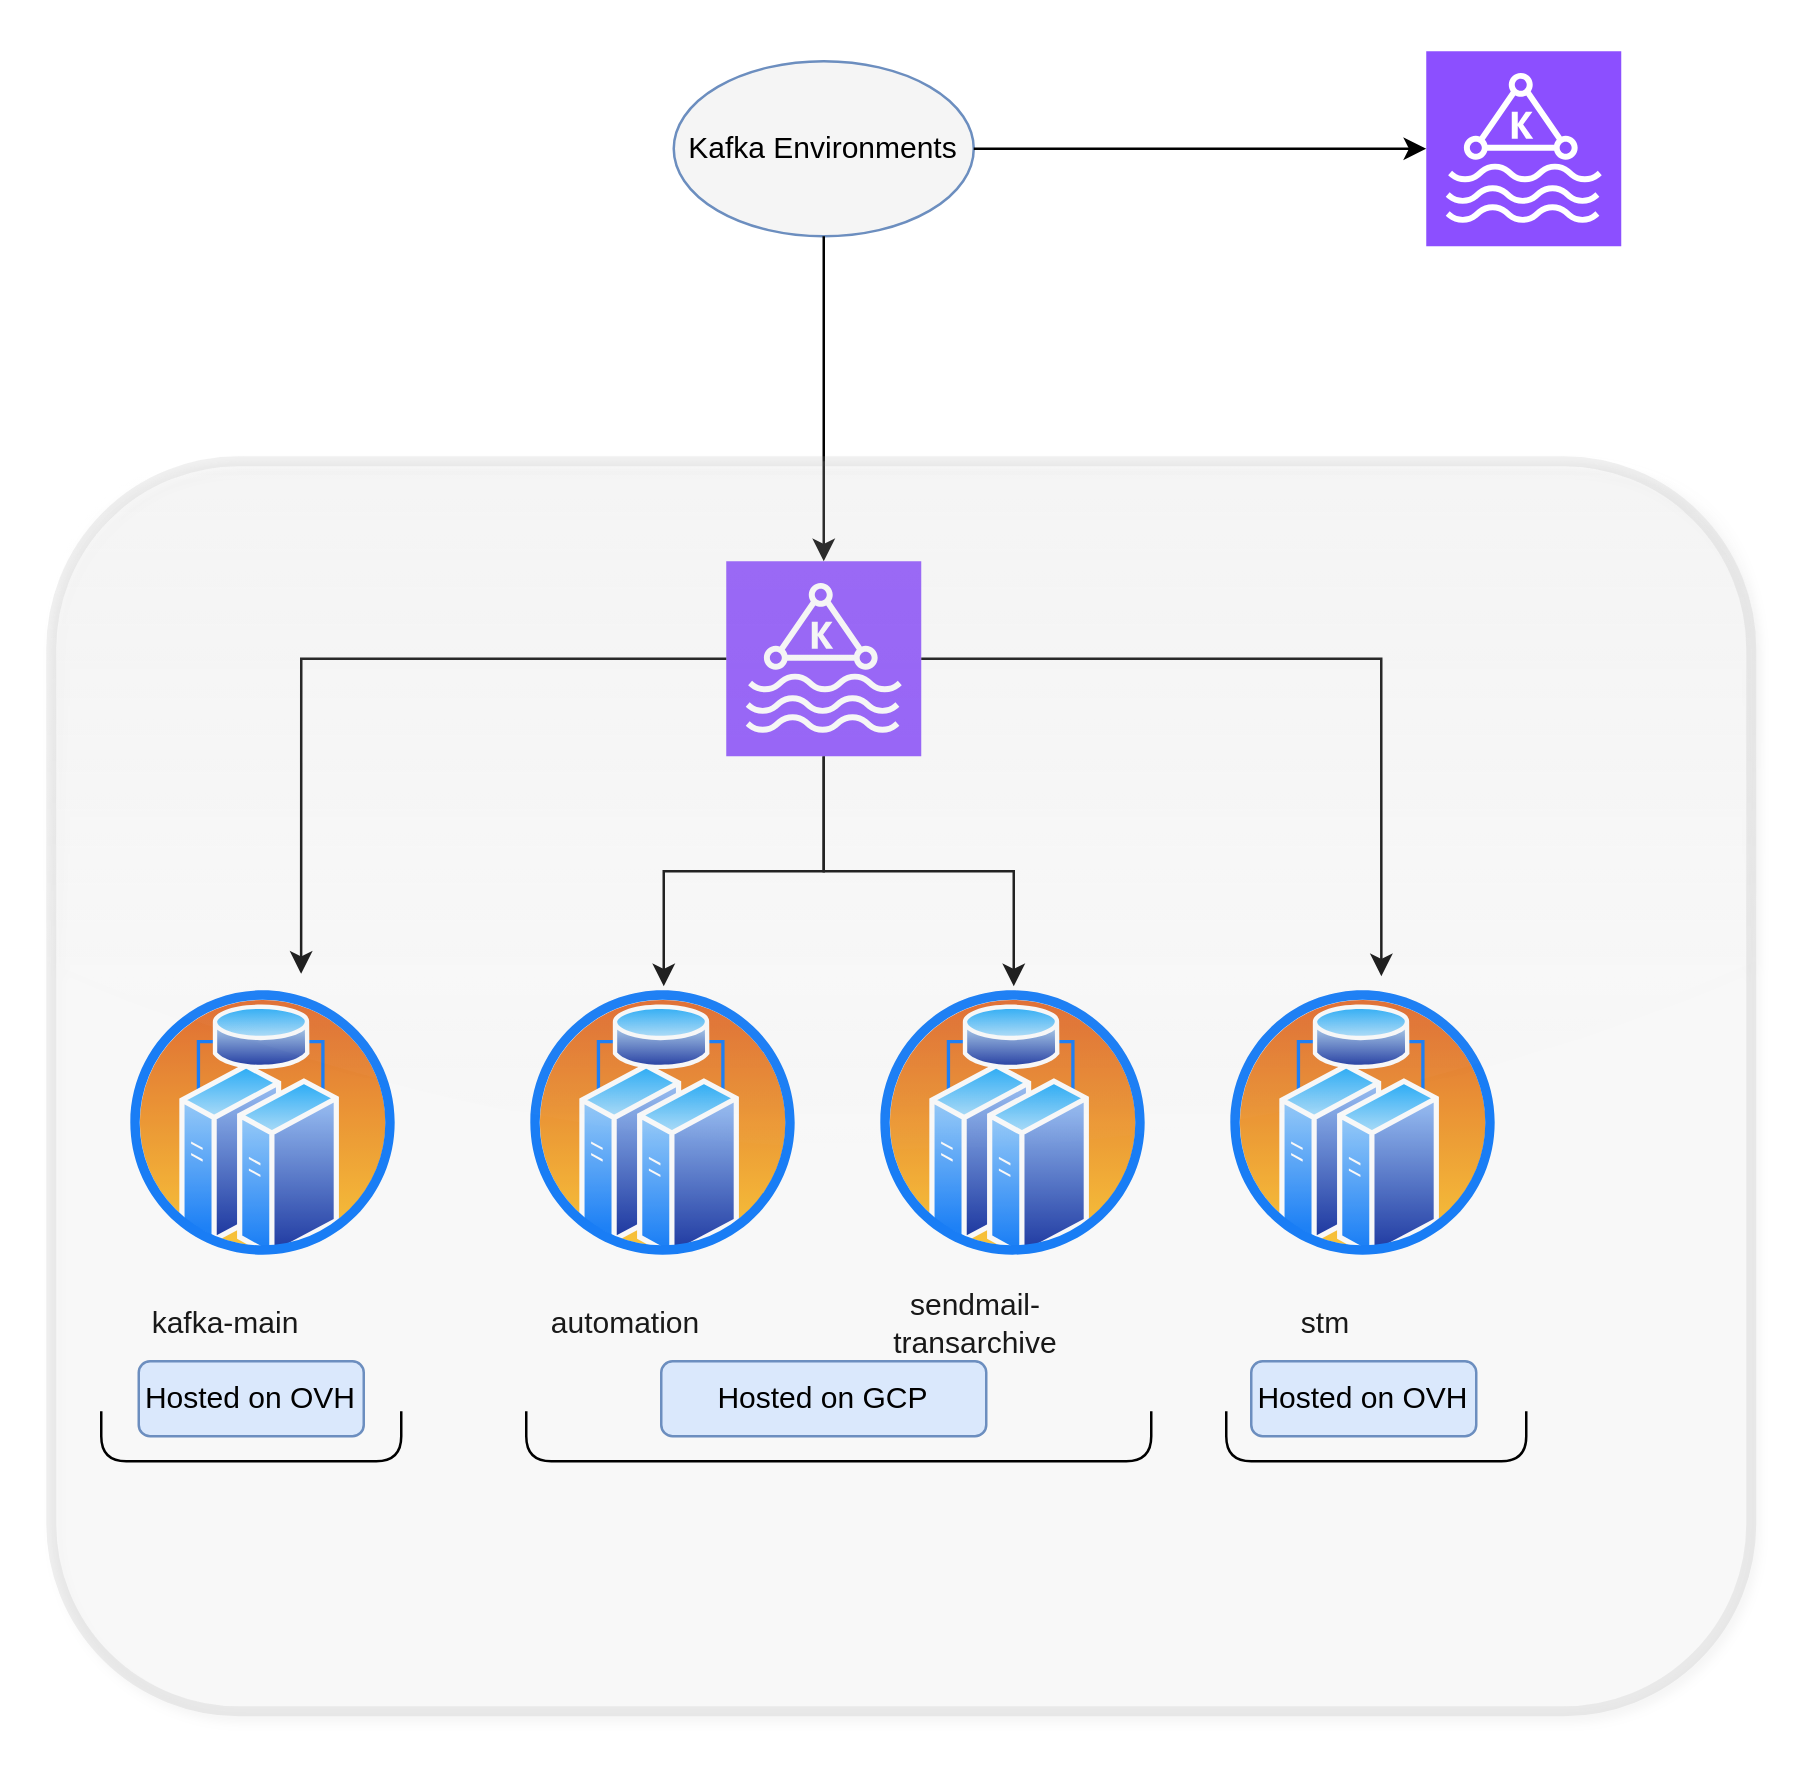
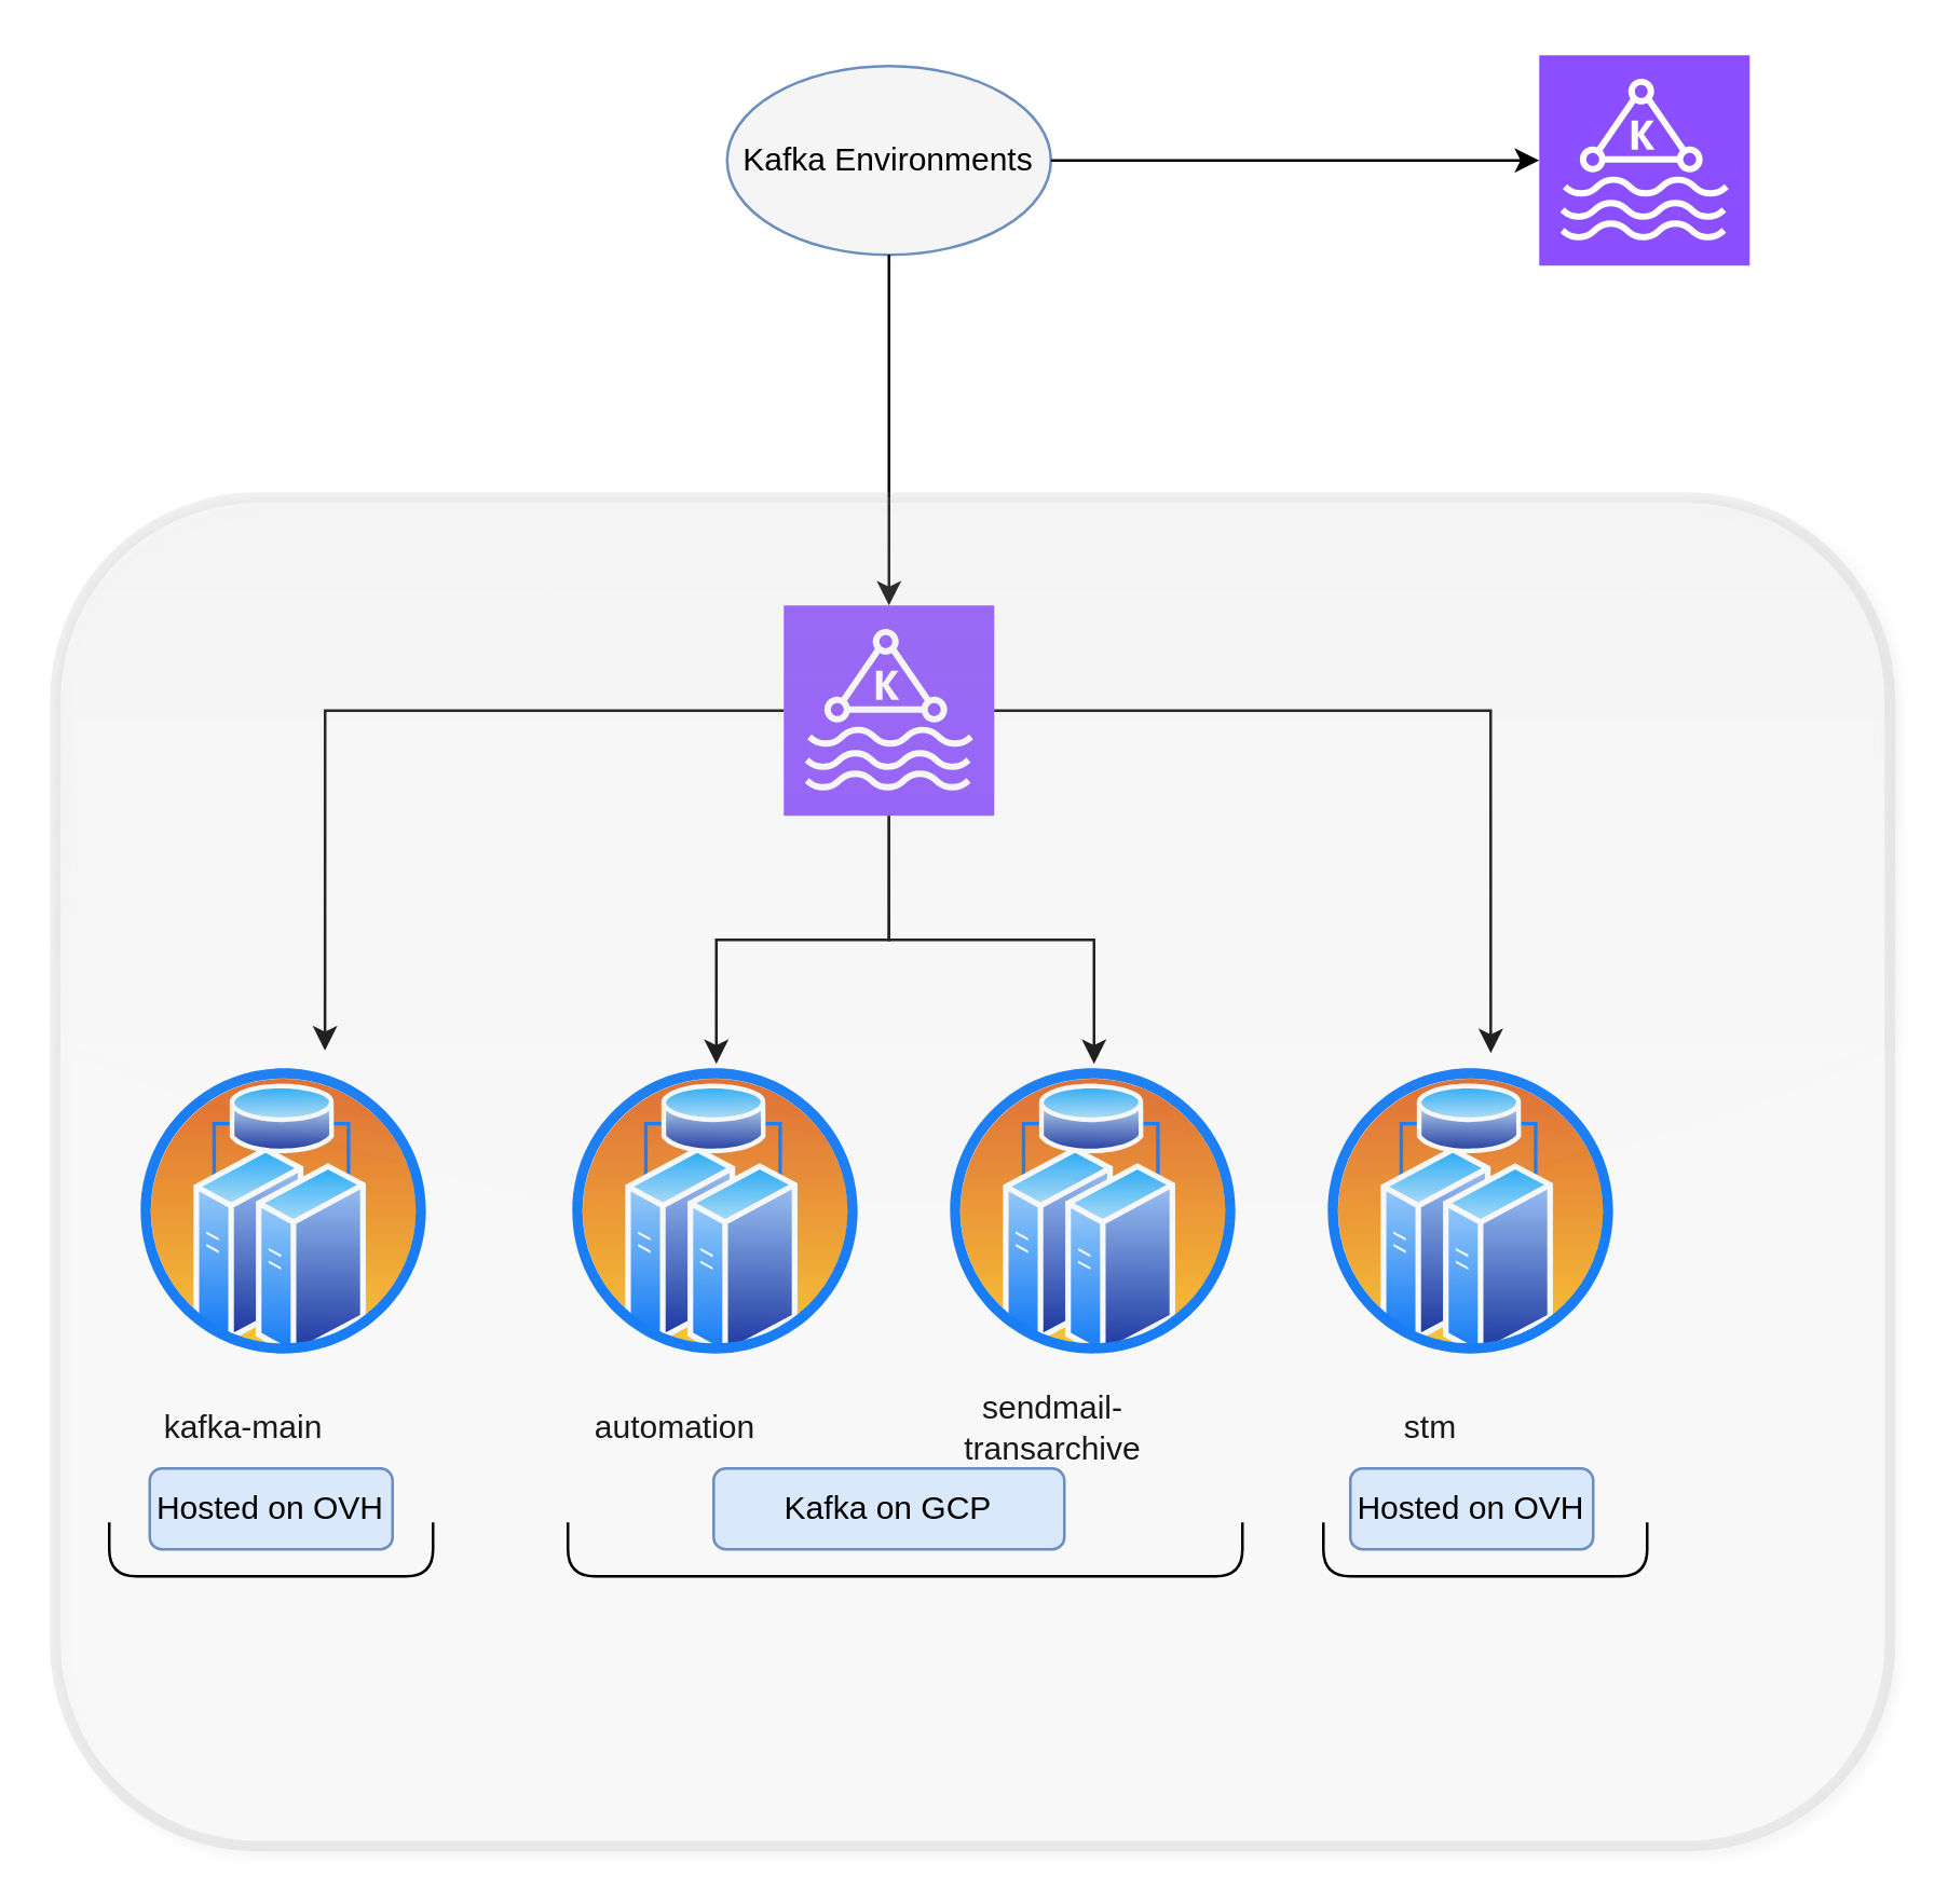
- <mxCell id="21" value="Hosted on GCP" style="text;html=1;strokeColor=#6c8ebf;fillColor=#dae8fc;align=center;verticalAlign=middle;whiteSpace=wrap;rounded=1;" vertex="1" parent="1"><mxGeometry x="264" y="544" width="130" height="30" as="geometry" /></mxCell>
+ <mxCell id="21" value="Kafka on GCP" style="text;html=1;strokeColor=#6c8ebf;fillColor=#dae8fc;align=center;verticalAlign=middle;whiteSpace=wrap;rounded=1;" vertex="1" parent="1"><mxGeometry x="264" y="544" width="130" height="30" as="geometry" /></mxCell>
